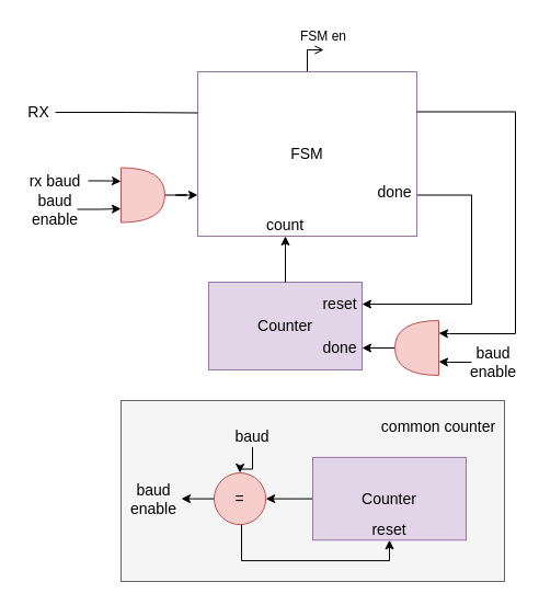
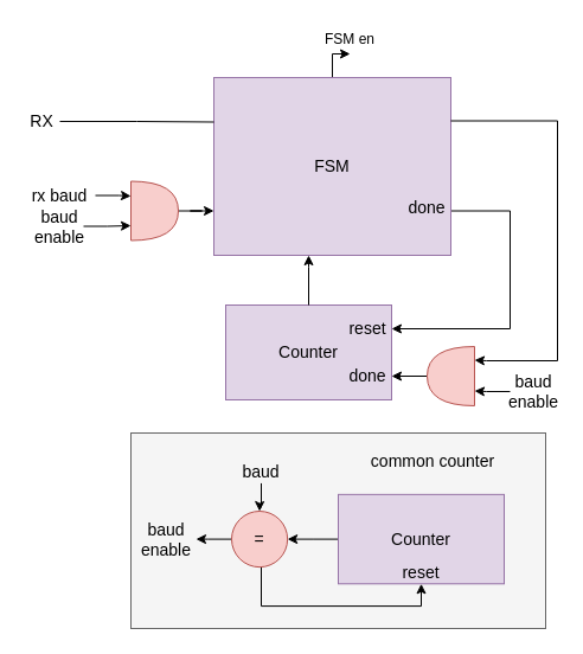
- <mxCell id="3" style="edgeStyle=orthogonalEdgeStyle;rounded=0;orthogonalLoop=1;jettySize=auto;html=1;endArrow=open;" parent="1" source="4" target="37" edge="1"><mxGeometry relative="1" as="geometry"><mxPoint x="280" y="5" as="targetPoint" /></mxGeometry></mxCell>
+ <mxCell id="3" style="edgeStyle=orthogonalEdgeStyle;rounded=0;orthogonalLoop=1;jettySize=auto;html=1;" parent="1" source="4" target="37" edge="1"><mxGeometry relative="1" as="geometry"><mxPoint x="280" y="5" as="targetPoint" /></mxGeometry></mxCell>
- <mxCell id="4" value="FSM" style="rounded=0;whiteSpace=wrap;html=1;fontSize=14;fillColor=#ffffff;strokeColor=#9673a6;" parent="1" vertex="1"><mxGeometry x="180" y="65" width="200" height="150" as="geometry" /></mxCell>
+ <mxCell id="4" value="FSM" style="rounded=0;whiteSpace=wrap;html=1;fontSize=14;fillColor=#e1d5e7;strokeColor=#9673a6;" parent="1" vertex="1"><mxGeometry x="180" y="65" width="200" height="150" as="geometry" /></mxCell>
- <mxCell id="25" value="count" style="text;html=1;align=center;verticalAlign=middle;whiteSpace=wrap;rounded=0;fontSize=14;" parent="1" vertex="1"><mxGeometry x="235" y="195" width="50" height="20" as="geometry" /></mxCell>
- <mxCell id="18" value="common counter" style="text;html=1;align=center;verticalAlign=middle;whiteSpace=wrap;rounded=0;fontSize=14;" parent="7" vertex="1"><mxGeometry x="235" y="9.429" width="110" height="28.286" as="geometry" /></mxCell>
+ <mxCell id="18" value="common counter" style="text;html=1;align=center;verticalAlign=middle;whiteSpace=wrap;rounded=0;fontSize=14;" parent="7" vertex="1"><mxGeometry x="200" y="9.429" width="110" height="28.286" as="geometry" /></mxCell>
- <mxCell id="17" value="baud" style="text;html=1;align=center;verticalAlign=middle;whiteSpace=wrap;rounded=0;fontSize=14;" parent="7" vertex="1"><mxGeometry x="90" y="23.571" width="60" height="18.857" as="geometry" /></mxCell>
+ <mxCell id="17" value="baud" style="text;html=1;align=center;verticalAlign=middle;whiteSpace=wrap;rounded=0;fontSize=14;" parent="7" vertex="1"><mxGeometry x="80" y="23.571" width="60" height="18.857" as="geometry" /></mxCell>
